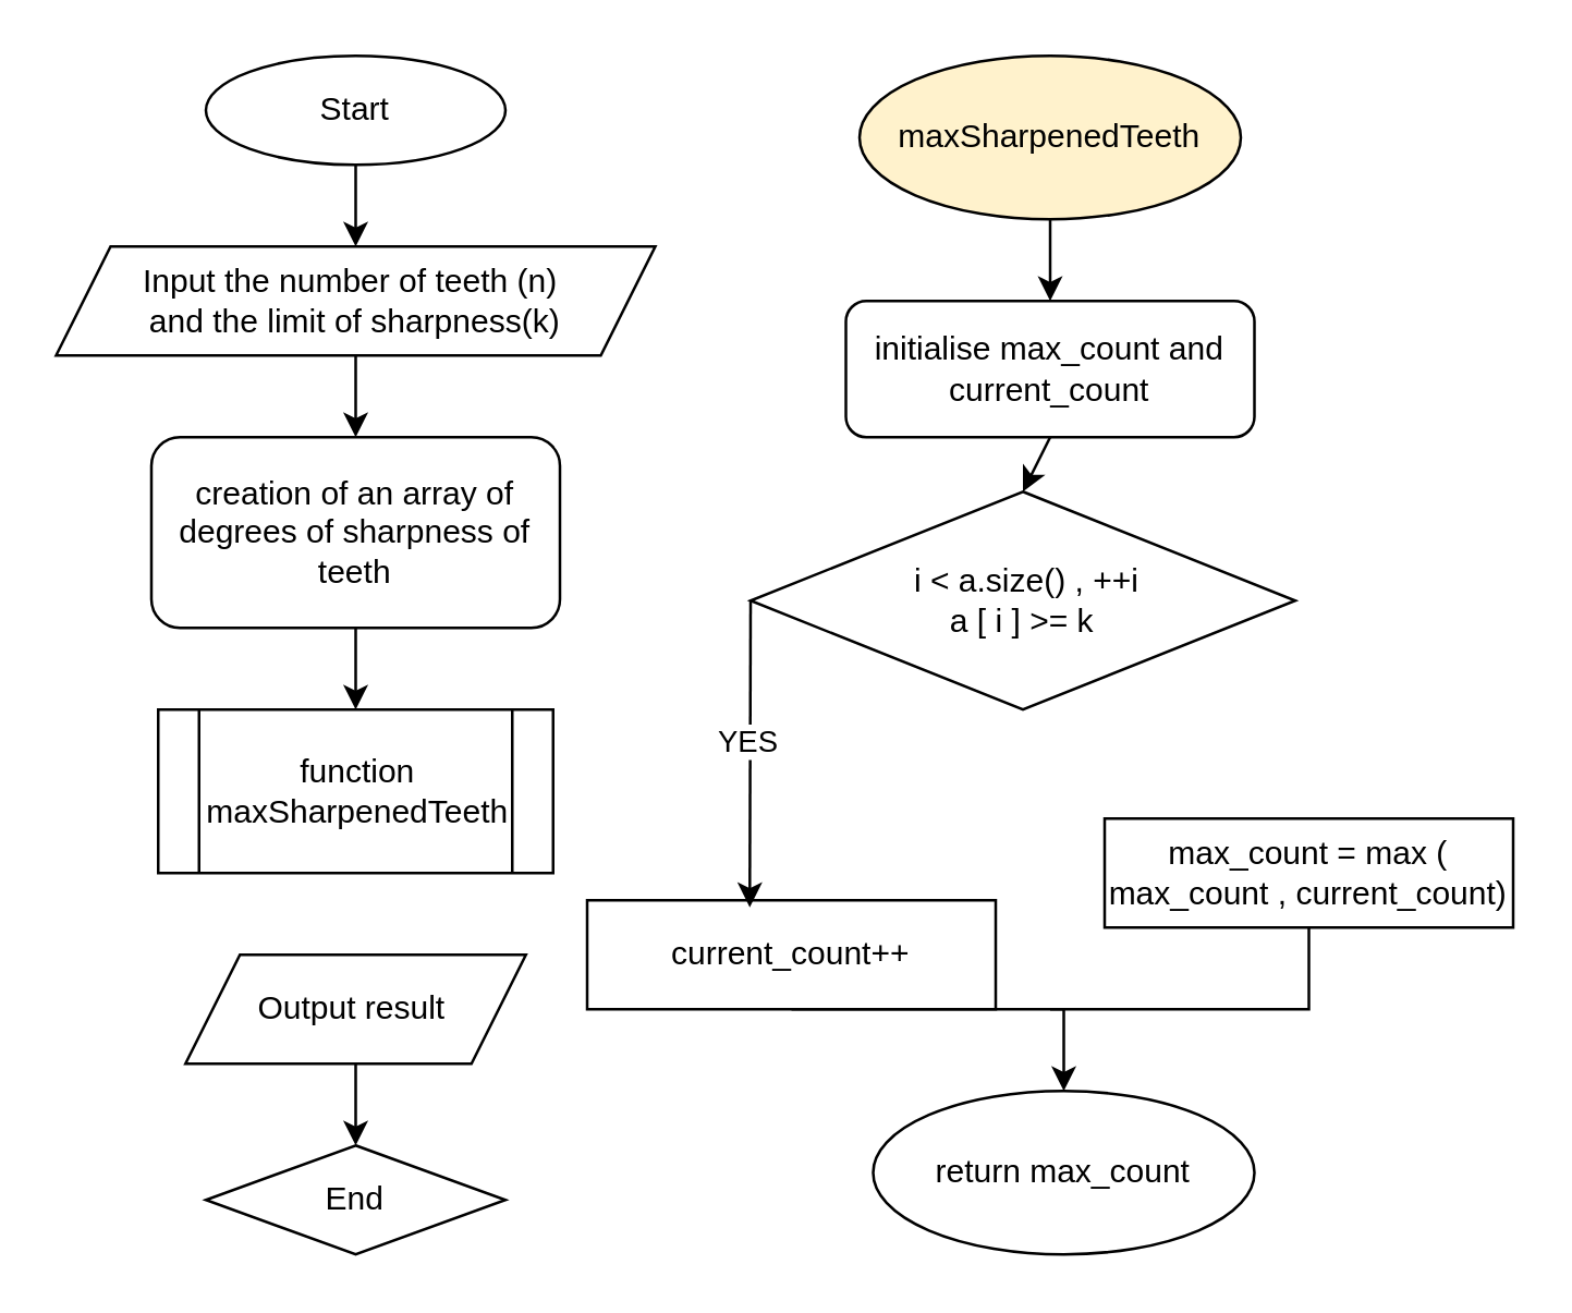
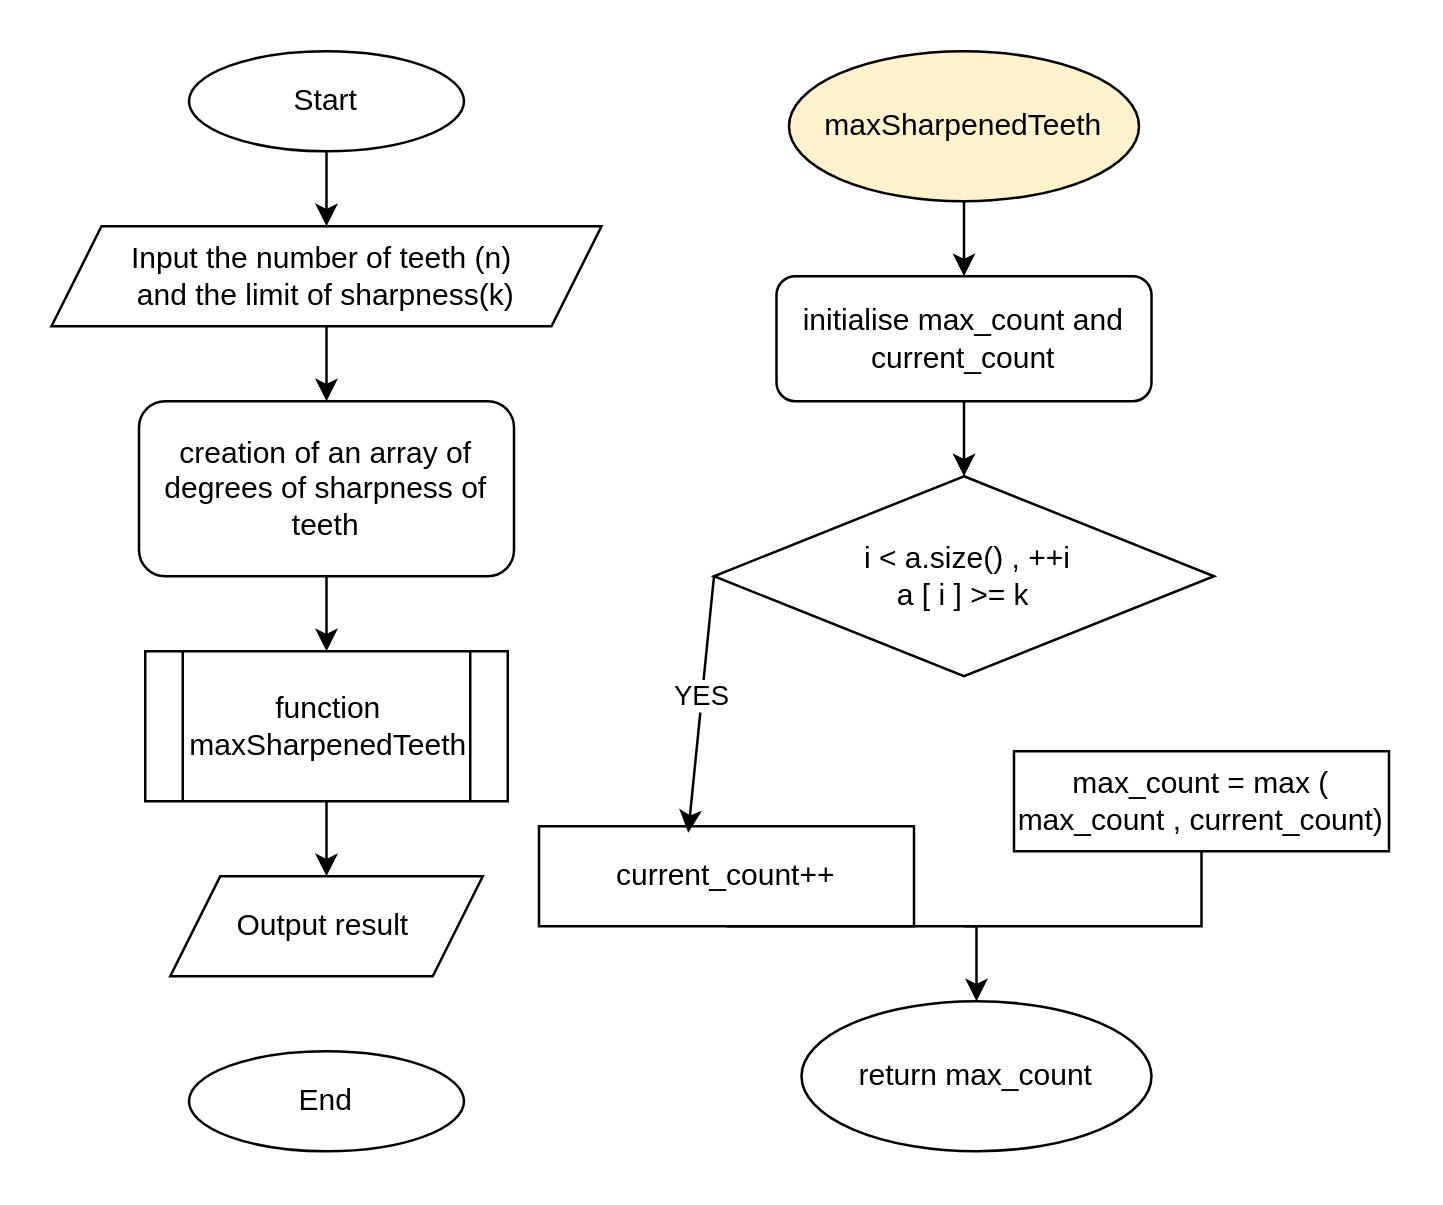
- <mxCell id="15" value="&amp;nbsp;i &amp;lt; a.size() , ++i&lt;div&gt;a [ i ] &amp;gt;= k&lt;/div&gt;" style="rhombus;whiteSpace=wrap;html=1;labelBackgroundColor=none;" parent="1" vertex="1"><mxGeometry x="275" y="180" width="200" height="80" as="geometry" /></mxCell>
+ <mxCell id="15" value="&amp;nbsp;i &amp;lt; a.size() , ++i&lt;div&gt;a [ i ] &amp;gt;= k&lt;/div&gt;" style="rhombus;whiteSpace=wrap;html=1;labelBackgroundColor=none;" parent="1" vertex="1"><mxGeometry x="285" y="190" width="200" height="80" as="geometry" /></mxCell>
+ <mxCell id="12" value="" style="endArrow=classic;html=1;rounded=0;exitX=0.5;exitY=1;exitDx=0;exitDy=0;entryX=0.5;entryY=0;entryDx=0;entryDy=0;" parent="1" source="8" target="7" edge="1"><mxGeometry width="50" height="50" relative="1" as="geometry"><mxPoint x="160" y="90" as="sourcePoint" /><mxPoint x="160" y="120" as="targetPoint" /></mxGeometry></mxCell>
- <mxCell id="6" value="" style="edgeStyle=orthogonalEdgeStyle;rounded=0;orthogonalLoop=1;jettySize=auto;html=1;" parent="1" source="7" target="3" edge="1"><mxGeometry relative="1" as="geometry" /></mxCell>
- <mxCell id="3" value="End" style="rhombus;whiteSpace=wrap;html=1;" parent="1" vertex="1"><mxGeometry x="75" y="420" width="110" height="40" as="geometry" /></mxCell>
+ <mxCell id="3" value="End" style="ellipse;whiteSpace=wrap;html=1;" parent="1" vertex="1"><mxGeometry x="75" y="420" width="110" height="40" as="geometry" /></mxCell>
